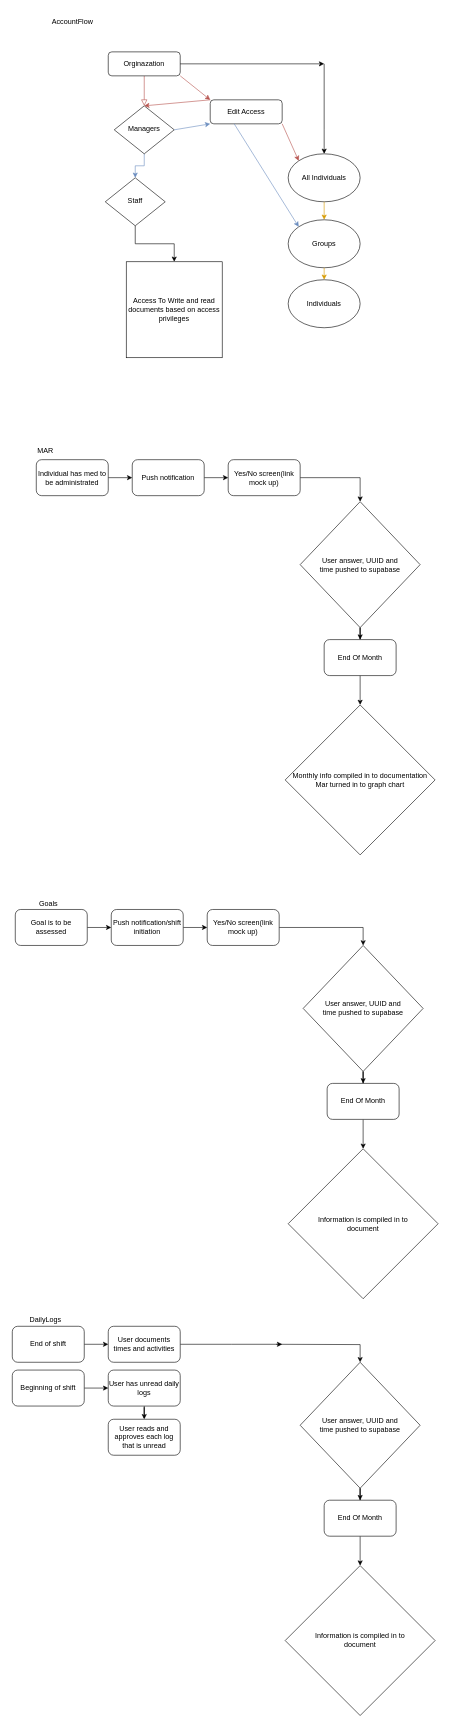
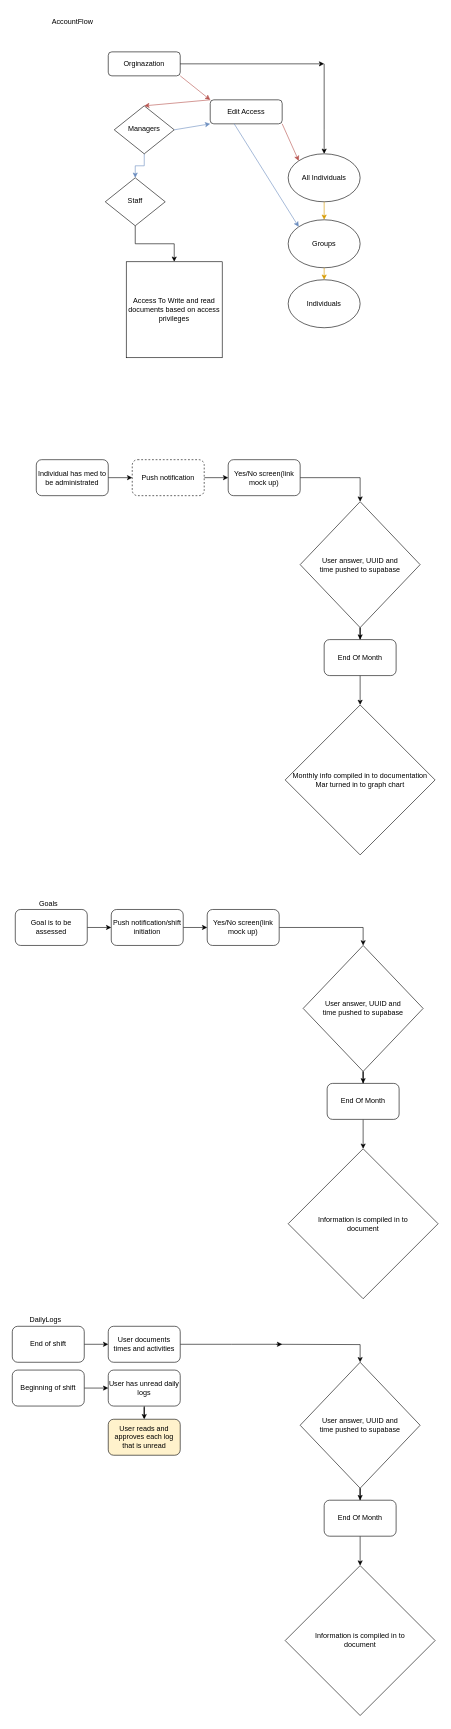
- <mxCell id="2" value="" style="rounded=0;html=1;jettySize=auto;orthogonalLoop=1;fontSize=11;endArrow=block;endFill=0;endSize=8;strokeWidth=1;shadow=0;labelBackgroundColor=none;edgeStyle=orthogonalEdgeStyle;fillColor=#f8cecc;strokeColor=#b85450;" parent="1" source="3" target="5" edge="1"><mxGeometry relative="1" as="geometry" /></mxCell>
- <mxCell id="23" value="MAR&lt;br&gt;" style="text;html=1;align=center;verticalAlign=middle;resizable=0;points=[];autosize=1;strokeColor=none;fillColor=none;" vertex="1" parent="1"><mxGeometry x="50" y="735" width="50" height="30" as="geometry" /></mxCell>
- <mxCell id="27" value="Push notification" style="rounded=1;whiteSpace=wrap;html=1;" vertex="1" parent="1"><mxGeometry x="220" y="765" width="120" height="60" as="geometry" /></mxCell>
+ <mxCell id="27" value="Push notification" style="rounded=1;whiteSpace=wrap;html=1;dashed=1;" vertex="1" parent="1"><mxGeometry x="220" y="765" width="120" height="60" as="geometry" /></mxCell>
- <mxCell id="62" value="User reads and approves each log that is unread" style="rounded=1;whiteSpace=wrap;html=1;" vertex="1" parent="1"><mxGeometry x="180" y="2365" width="120" height="60" as="geometry" /></mxCell>
+ <mxCell id="62" value="User reads and approves each log that is unread" style="rounded=1;whiteSpace=wrap;html=1;fillColor=#fff2cc;" vertex="1" parent="1"><mxGeometry x="180" y="2365" width="120" height="60" as="geometry" /></mxCell>
